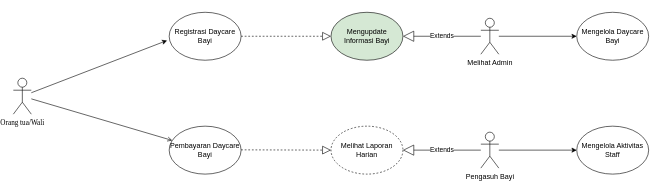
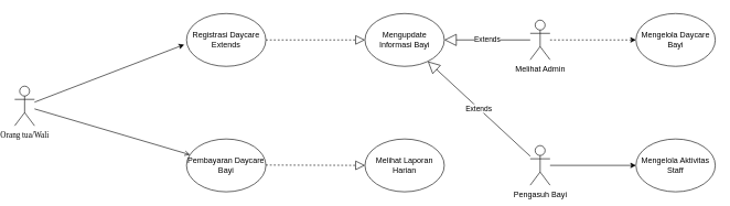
- <mxCell id="3" value="Registrasi Daycare Bayi" style="ellipse;whiteSpace=wrap;html=1;" vertex="1" parent="1"><mxGeometry x="280" y="20" width="120" height="80" as="geometry" /></mxCell>
+ <mxCell id="3" value="Registrasi Daycare Extends" style="ellipse;whiteSpace=wrap;html=1;" vertex="1" parent="1"><mxGeometry x="280" y="20" width="120" height="80" as="geometry" /></mxCell>
- <mxCell id="7" value="Mengupdate Informasi Bayi" style="ellipse;whiteSpace=wrap;html=1;fillColor=#d5e8d4;" vertex="1" parent="1"><mxGeometry x="550" y="20" width="120" height="80" as="geometry" /></mxCell>
+ <mxCell id="7" value="Mengupdate Informasi Bayi" style="ellipse;whiteSpace=wrap;html=1;" vertex="1" parent="1"><mxGeometry x="550" y="20" width="120" height="80" as="geometry" /></mxCell>
- <mxCell id="16" value="" style="endArrow=classic;html=1;rounded=0;entryX=0;entryY=0.5;entryDx=0;entryDy=0;" edge="1" parent="1" source="11" target="15"><mxGeometry width="50" height="50" relative="1" as="geometry"><mxPoint x="840" y="70" as="sourcePoint" /><mxPoint x="890" y="20" as="targetPoint" /></mxGeometry></mxCell>
+ <mxCell id="16" value="" style="endArrow=classic;html=1;rounded=0;entryX=0;entryY=0.5;entryDx=0;entryDy=0;dashed=1;" edge="1" parent="1" source="11" target="15"><mxGeometry width="50" height="50" relative="1" as="geometry"><mxPoint x="840" y="70" as="sourcePoint" /><mxPoint x="890" y="20" as="targetPoint" /></mxGeometry></mxCell>
- <mxCell id="9" value="Melihat Laporan Harian" style="ellipse;whiteSpace=wrap;html=1;dashed=1;" vertex="1" parent="1"><mxGeometry x="550" y="210" width="120" height="80" as="geometry" /></mxCell>
+ <mxCell id="9" value="Melihat Laporan Harian" style="ellipse;whiteSpace=wrap;html=1;" vertex="1" parent="1"><mxGeometry x="550" y="210" width="120" height="80" as="geometry" /></mxCell>
- <mxCell id="10" value="Extends" style="endArrow=block;endSize=16;endFill=0;html=1;rounded=0;entryX=1;entryY=0.5;entryDx=0;entryDy=0;" edge="1" parent="1" source="12" target="9"><mxGeometry width="160" relative="1" as="geometry"><mxPoint x="790" y="250" as="sourcePoint" /><mxPoint x="810" y="180" as="targetPoint" /></mxGeometry></mxCell>
+ <mxCell id="10" value="Extends" style="endArrow=block;endSize=16;endFill=0;html=1;rounded=0;" edge="1" parent="1" source="12" target="7"><mxGeometry width="160" relative="1" as="geometry"><mxPoint x="790" y="250" as="sourcePoint" /><mxPoint x="810" y="180" as="targetPoint" /></mxGeometry></mxCell>
